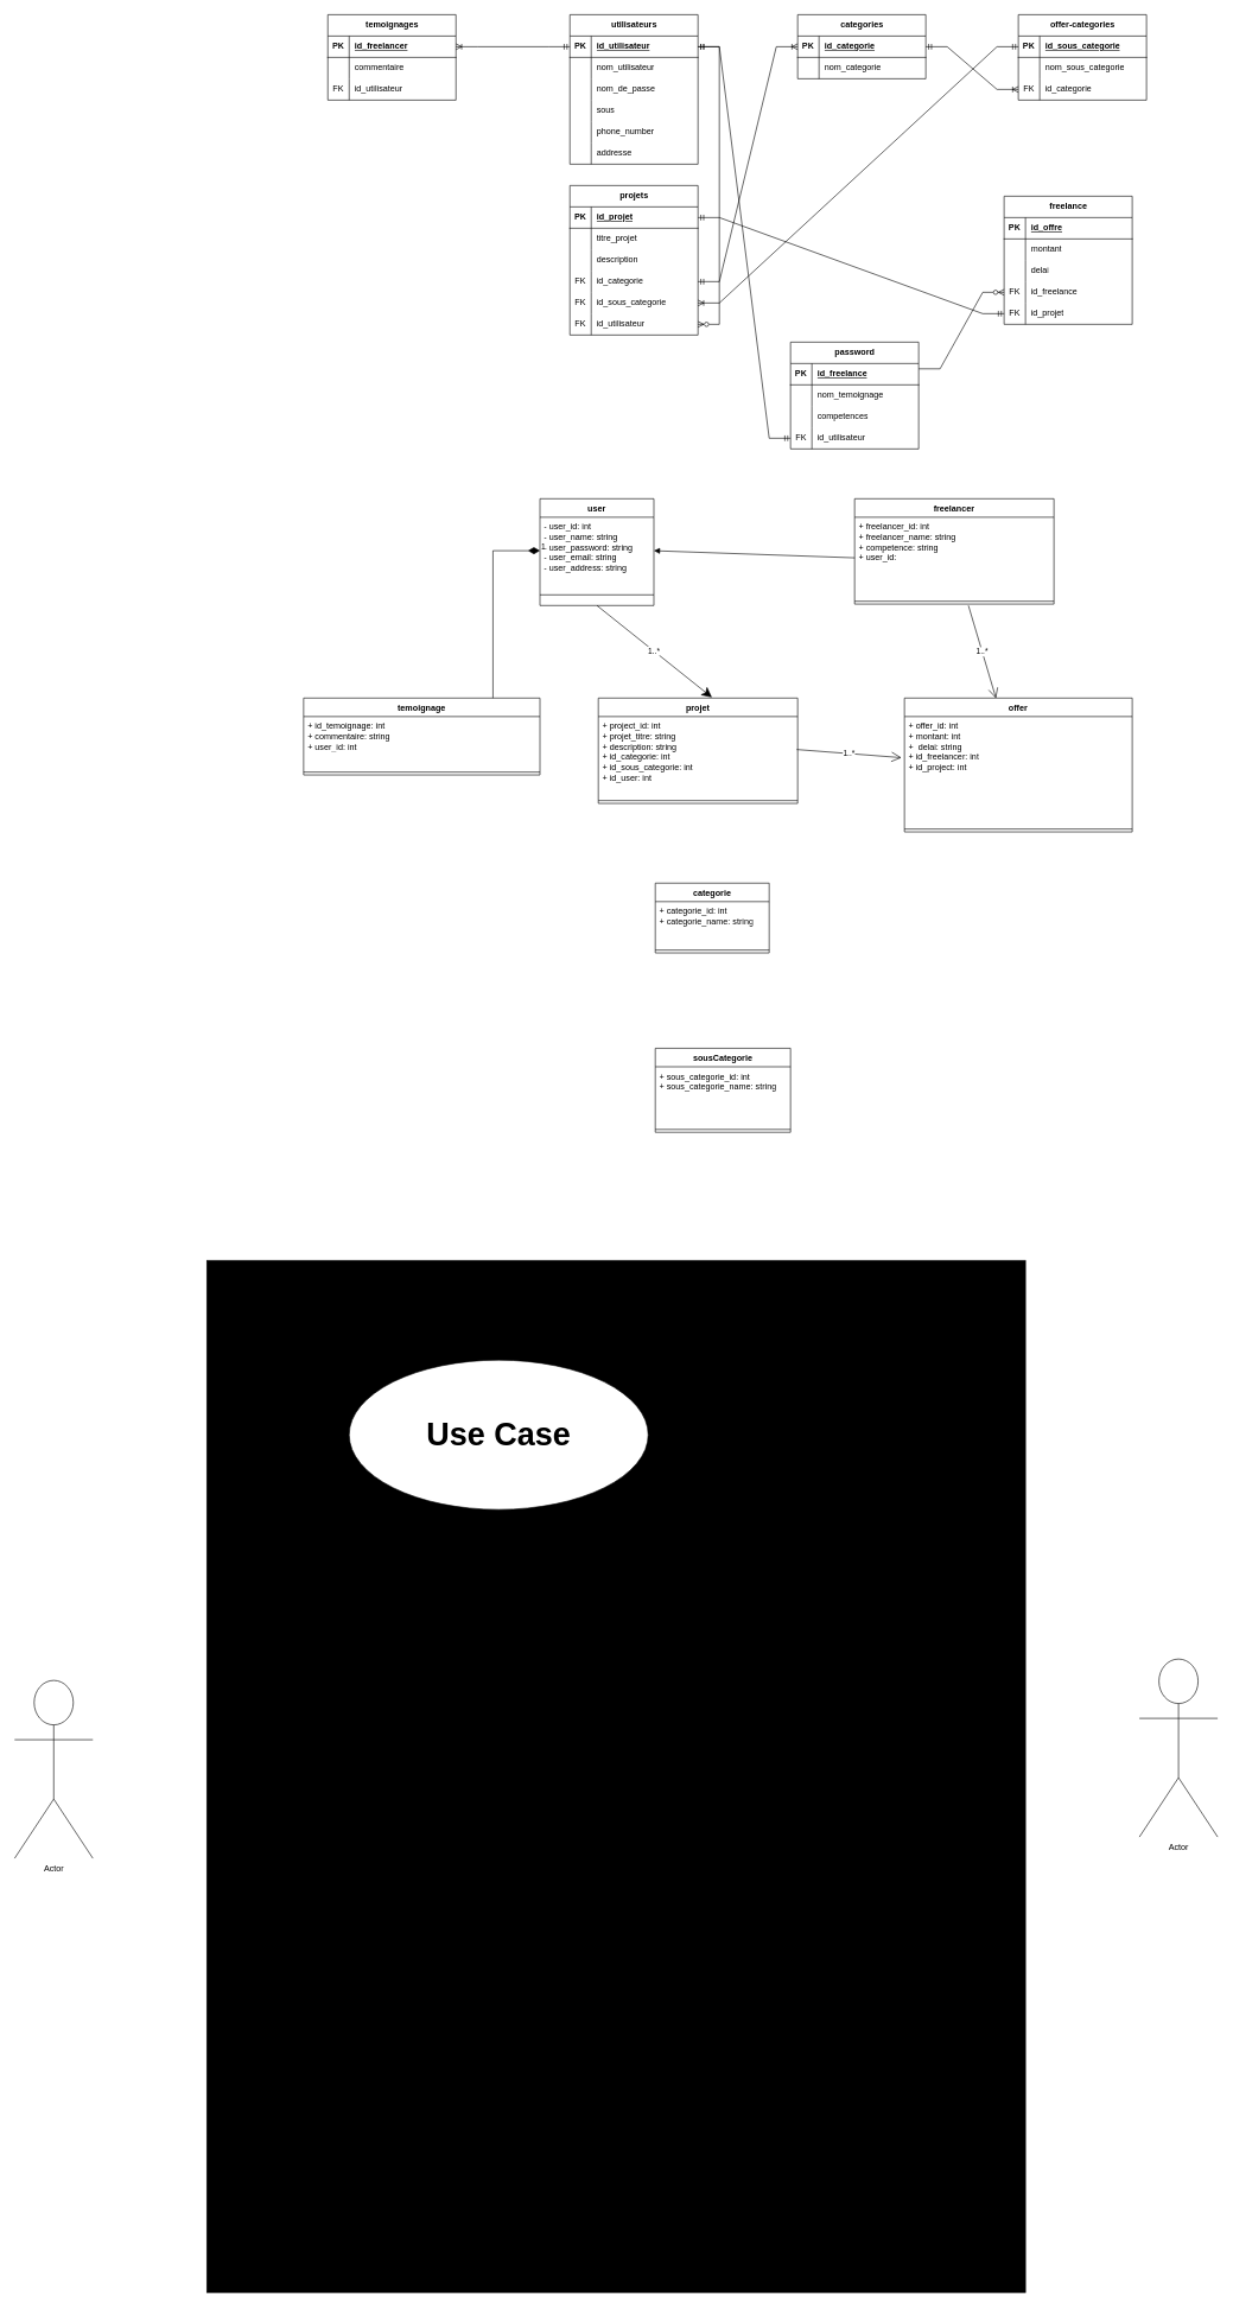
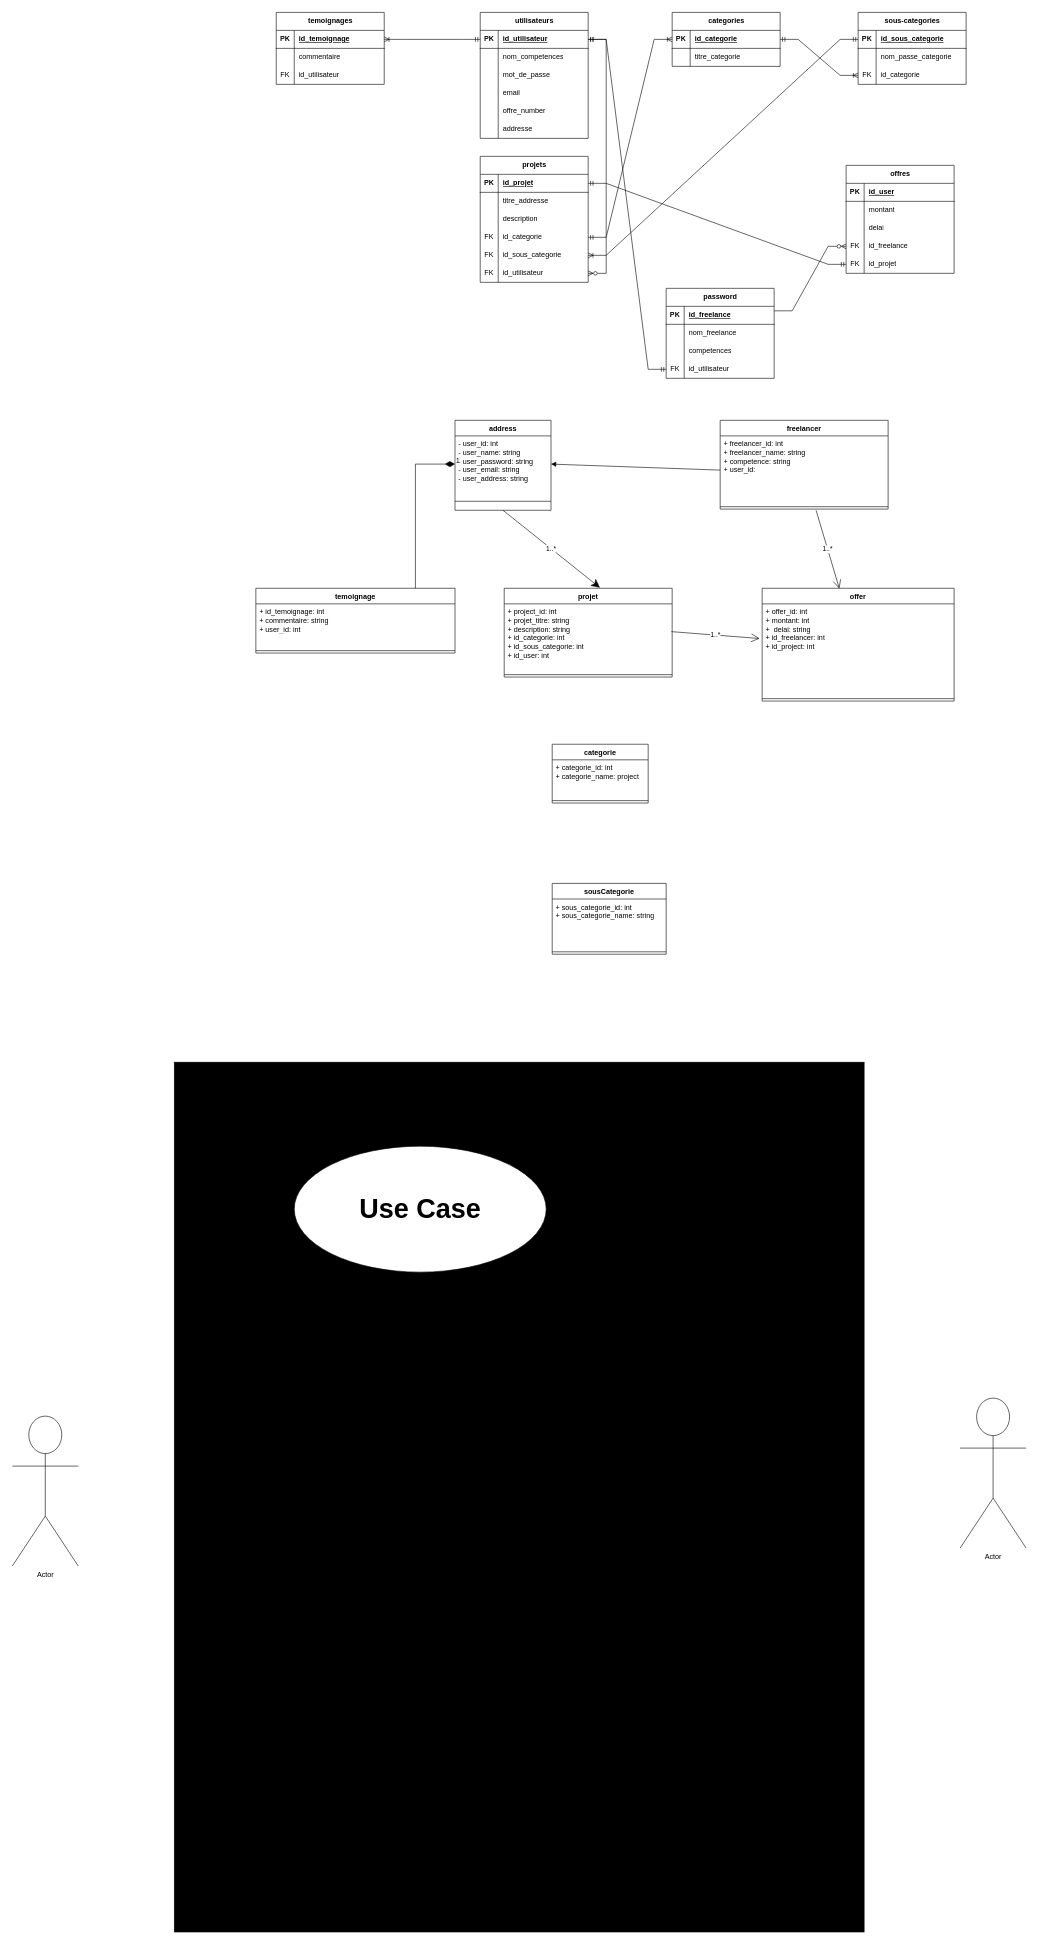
- <mxCell id="28" value="offer-categories" style="shape=table;startSize=30;container=1;collapsible=1;childLayout=tableLayout;fixedRows=1;rowLines=0;fontStyle=1;align=center;resizeLast=1;html=1;" parent="1" vertex="1"><mxGeometry x="1430" y="20" width="180" height="120" as="geometry"><mxRectangle x="560" y="40" width="130" height="30" as="alternateBounds" /></mxGeometry></mxCell>
+ <mxCell id="28" value="sous-categories" style="shape=table;startSize=30;container=1;collapsible=1;childLayout=tableLayout;fixedRows=1;rowLines=0;fontStyle=1;align=center;resizeLast=1;html=1;" parent="1" vertex="1"><mxGeometry x="1430" y="20" width="180" height="120" as="geometry"><mxRectangle x="560" y="40" width="130" height="30" as="alternateBounds" /></mxGeometry></mxCell>
- <mxCell id="89" value="id_freelancer" style="shape=partialRectangle;connectable=0;fillColor=none;top=0;left=0;bottom=0;right=0;align=left;spacingLeft=6;fontStyle=5;overflow=hidden;whiteSpace=wrap;html=1;" parent="87" vertex="1"><mxGeometry x="30" width="150" height="30" as="geometry"><mxRectangle width="150" height="30" as="alternateBounds" /></mxGeometry></mxCell>
+ <mxCell id="89" value="id_temoignage" style="shape=partialRectangle;connectable=0;fillColor=none;top=0;left=0;bottom=0;right=0;align=left;spacingLeft=6;fontStyle=5;overflow=hidden;whiteSpace=wrap;html=1;" parent="87" vertex="1"><mxGeometry x="30" width="150" height="30" as="geometry"><mxRectangle width="150" height="30" as="alternateBounds" /></mxGeometry></mxCell>
- <mxCell id="8" value="nom_utilisateur" style="shape=partialRectangle;connectable=0;fillColor=none;top=0;left=0;bottom=0;right=0;align=left;spacingLeft=6;overflow=hidden;whiteSpace=wrap;html=1;" parent="6" vertex="1"><mxGeometry x="30" width="150" height="30" as="geometry"><mxRectangle width="150" height="30" as="alternateBounds" /></mxGeometry></mxCell>
+ <mxCell id="8" value="nom_competences" style="shape=partialRectangle;connectable=0;fillColor=none;top=0;left=0;bottom=0;right=0;align=left;spacingLeft=6;overflow=hidden;whiteSpace=wrap;html=1;" parent="6" vertex="1"><mxGeometry x="30" width="150" height="30" as="geometry"><mxRectangle width="150" height="30" as="alternateBounds" /></mxGeometry></mxCell>
- <mxCell id="27" value="nom_categorie" style="shape=partialRectangle;connectable=0;fillColor=none;top=0;left=0;bottom=0;right=0;align=left;spacingLeft=6;overflow=hidden;whiteSpace=wrap;html=1;" parent="25" vertex="1"><mxGeometry x="30" width="150" height="30" as="geometry"><mxRectangle width="150" height="30" as="alternateBounds" /></mxGeometry></mxCell>
+ <mxCell id="27" value="titre_categorie" style="shape=partialRectangle;connectable=0;fillColor=none;top=0;left=0;bottom=0;right=0;align=left;spacingLeft=6;overflow=hidden;whiteSpace=wrap;html=1;" parent="25" vertex="1"><mxGeometry x="30" width="150" height="30" as="geometry"><mxRectangle width="150" height="30" as="alternateBounds" /></mxGeometry></mxCell>
- <mxCell id="34" value="nom_sous_categorie" style="shape=partialRectangle;connectable=0;fillColor=none;top=0;left=0;bottom=0;right=0;align=left;spacingLeft=6;overflow=hidden;whiteSpace=wrap;html=1;" parent="32" vertex="1"><mxGeometry x="30" width="150" height="30" as="geometry"><mxRectangle width="150" height="30" as="alternateBounds" /></mxGeometry></mxCell>
+ <mxCell id="34" value="nom_passe_categorie" style="shape=partialRectangle;connectable=0;fillColor=none;top=0;left=0;bottom=0;right=0;align=left;spacingLeft=6;overflow=hidden;whiteSpace=wrap;html=1;" parent="32" vertex="1"><mxGeometry x="30" width="150" height="30" as="geometry"><mxRectangle width="150" height="30" as="alternateBounds" /></mxGeometry></mxCell>
- <mxCell id="11" value="nom_de_passe" style="shape=partialRectangle;connectable=0;fillColor=none;top=0;left=0;bottom=0;right=0;align=left;spacingLeft=6;overflow=hidden;whiteSpace=wrap;html=1;" parent="9" vertex="1"><mxGeometry x="30" width="150" height="30" as="geometry"><mxRectangle width="150" height="30" as="alternateBounds" /></mxGeometry></mxCell>
+ <mxCell id="11" value="mot_de_passe" style="shape=partialRectangle;connectable=0;fillColor=none;top=0;left=0;bottom=0;right=0;align=left;spacingLeft=6;overflow=hidden;whiteSpace=wrap;html=1;" parent="9" vertex="1"><mxGeometry x="30" width="150" height="30" as="geometry"><mxRectangle width="150" height="30" as="alternateBounds" /></mxGeometry></mxCell>
- <mxCell id="14" value="sous" style="shape=partialRectangle;connectable=0;fillColor=none;top=0;left=0;bottom=0;right=0;align=left;spacingLeft=6;overflow=hidden;whiteSpace=wrap;html=1;" parent="12" vertex="1"><mxGeometry x="30" width="150" height="30" as="geometry"><mxRectangle width="150" height="30" as="alternateBounds" /></mxGeometry></mxCell>
+ <mxCell id="14" value="email" style="shape=partialRectangle;connectable=0;fillColor=none;top=0;left=0;bottom=0;right=0;align=left;spacingLeft=6;overflow=hidden;whiteSpace=wrap;html=1;" parent="12" vertex="1"><mxGeometry x="30" width="150" height="30" as="geometry"><mxRectangle width="150" height="30" as="alternateBounds" /></mxGeometry></mxCell>
- <mxCell id="17" value="phone_number" style="shape=partialRectangle;connectable=0;fillColor=none;top=0;left=0;bottom=0;right=0;align=left;spacingLeft=6;overflow=hidden;whiteSpace=wrap;html=1;" parent="15" vertex="1"><mxGeometry x="30" width="150" height="30" as="geometry"><mxRectangle width="150" height="30" as="alternateBounds" /></mxGeometry></mxCell>
+ <mxCell id="17" value="offre_number" style="shape=partialRectangle;connectable=0;fillColor=none;top=0;left=0;bottom=0;right=0;align=left;spacingLeft=6;overflow=hidden;whiteSpace=wrap;html=1;" parent="15" vertex="1"><mxGeometry x="30" width="150" height="30" as="geometry"><mxRectangle width="150" height="30" as="alternateBounds" /></mxGeometry></mxCell>
- <mxCell id="70" value="freelance" style="shape=table;startSize=30;container=1;collapsible=1;childLayout=tableLayout;fixedRows=1;rowLines=0;fontStyle=1;align=center;resizeLast=1;html=1;" parent="1" vertex="1"><mxGeometry x="1410" y="275" width="180" height="180" as="geometry" /></mxCell>
+ <mxCell id="70" value="offres" style="shape=table;startSize=30;container=1;collapsible=1;childLayout=tableLayout;fixedRows=1;rowLines=0;fontStyle=1;align=center;resizeLast=1;html=1;" parent="1" vertex="1"><mxGeometry x="1410" y="275" width="180" height="180" as="geometry" /></mxCell>
- <mxCell id="73" value="id_offre" style="shape=partialRectangle;connectable=0;fillColor=none;top=0;left=0;bottom=0;right=0;align=left;spacingLeft=6;fontStyle=5;overflow=hidden;whiteSpace=wrap;html=1;" parent="71" vertex="1"><mxGeometry x="30" width="150" height="30" as="geometry"><mxRectangle width="150" height="30" as="alternateBounds" /></mxGeometry></mxCell>
+ <mxCell id="73" value="id_user" style="shape=partialRectangle;connectable=0;fillColor=none;top=0;left=0;bottom=0;right=0;align=left;spacingLeft=6;fontStyle=5;overflow=hidden;whiteSpace=wrap;html=1;" parent="71" vertex="1"><mxGeometry x="30" width="150" height="30" as="geometry"><mxRectangle width="150" height="30" as="alternateBounds" /></mxGeometry></mxCell>
- <mxCell id="44" value="titre_projet" style="shape=partialRectangle;connectable=0;fillColor=none;top=0;left=0;bottom=0;right=0;align=left;spacingLeft=6;overflow=hidden;whiteSpace=wrap;html=1;" parent="42" vertex="1"><mxGeometry x="30" width="150" height="30" as="geometry"><mxRectangle width="150" height="30" as="alternateBounds" /></mxGeometry></mxCell>
+ <mxCell id="44" value="titre_addresse" style="shape=partialRectangle;connectable=0;fillColor=none;top=0;left=0;bottom=0;right=0;align=left;spacingLeft=6;overflow=hidden;whiteSpace=wrap;html=1;" parent="42" vertex="1"><mxGeometry x="30" width="150" height="30" as="geometry"><mxRectangle width="150" height="30" as="alternateBounds" /></mxGeometry></mxCell>
- <mxCell id="63" value="nom_temoignage" style="shape=partialRectangle;connectable=0;fillColor=none;top=0;left=0;bottom=0;right=0;align=left;spacingLeft=6;overflow=hidden;whiteSpace=wrap;html=1;" parent="61" vertex="1"><mxGeometry x="30" width="150" height="30" as="geometry"><mxRectangle width="150" height="30" as="alternateBounds" /></mxGeometry></mxCell>
+ <mxCell id="63" value="nom_freelance" style="shape=partialRectangle;connectable=0;fillColor=none;top=0;left=0;bottom=0;right=0;align=left;spacingLeft=6;overflow=hidden;whiteSpace=wrap;html=1;" parent="61" vertex="1"><mxGeometry x="30" width="150" height="30" as="geometry"><mxRectangle width="150" height="30" as="alternateBounds" /></mxGeometry></mxCell>
- <mxCell id="104" value="user" style="swimlane;fontStyle=1;align=center;verticalAlign=top;childLayout=stackLayout;horizontal=1;startSize=26;horizontalStack=0;resizeParent=1;resizeParentMax=0;resizeLast=0;collapsible=1;marginBottom=0;whiteSpace=wrap;html=1;" parent="1" vertex="1"><mxGeometry x="758" y="700" width="160" height="150" as="geometry" /></mxCell>
+ <mxCell id="104" value="address" style="swimlane;fontStyle=1;align=center;verticalAlign=top;childLayout=stackLayout;horizontal=1;startSize=26;horizontalStack=0;resizeParent=1;resizeParentMax=0;resizeLast=0;collapsible=1;marginBottom=0;whiteSpace=wrap;html=1;" parent="1" vertex="1"><mxGeometry x="758" y="700" width="160" height="150" as="geometry" /></mxCell>
- <mxCell id="108" value="+ categorie_id: int&lt;div&gt;+ categorie_name: string&lt;/div&gt;" style="text;strokeColor=none;fillColor=none;align=left;verticalAlign=top;spacingLeft=4;spacingRight=4;overflow=hidden;rotatable=0;points=[[0,0.5],[1,0.5]];portConstraint=eastwest;whiteSpace=wrap;html=1;" parent="107" vertex="1"><mxGeometry y="26" width="160" height="64" as="geometry" /></mxCell>
+ <mxCell id="108" value="+ categorie_id: int&lt;div&gt;+ categorie_name: project&lt;/div&gt;" style="text;strokeColor=none;fillColor=none;align=left;verticalAlign=top;spacingLeft=4;spacingRight=4;overflow=hidden;rotatable=0;points=[[0,0.5],[1,0.5]];portConstraint=eastwest;whiteSpace=wrap;html=1;" parent="107" vertex="1"><mxGeometry y="26" width="160" height="64" as="geometry" /></mxCell>
